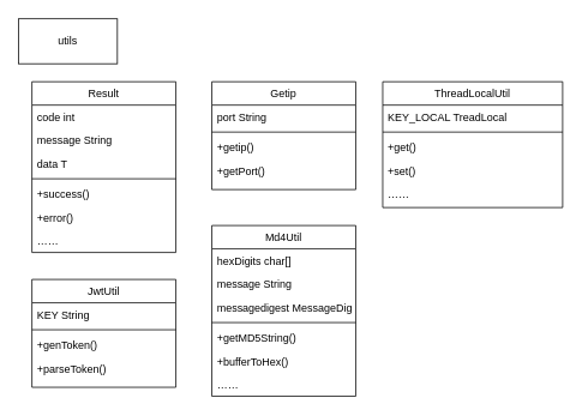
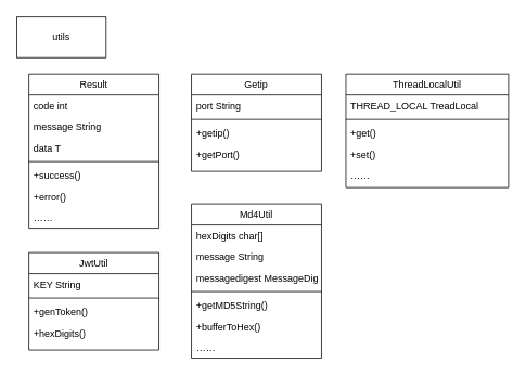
- <mxCell id="29" value="KEY_LOCAL TreadLocal" style="text;align=left;verticalAlign=top;spacingLeft=4;spacingRight=4;overflow=hidden;rotatable=0;points=[[0,0.5],[1,0.5]];portConstraint=eastwest;" vertex="1" parent="28"><mxGeometry y="26" width="200" height="26" as="geometry" /></mxCell>
+ <mxCell id="29" value="THREAD_LOCAL TreadLocal" style="text;align=left;verticalAlign=top;spacingLeft=4;spacingRight=4;overflow=hidden;rotatable=0;points=[[0,0.5],[1,0.5]];portConstraint=eastwest;" vertex="1" parent="28"><mxGeometry y="26" width="200" height="26" as="geometry" /></mxCell>
- <mxCell id="19" value="+parseToken()" style="text;align=left;verticalAlign=top;spacingLeft=4;spacingRight=4;overflow=hidden;rotatable=0;points=[[0,0.5],[1,0.5]];portConstraint=eastwest;" vertex="1" parent="15"><mxGeometry y="86" width="160" height="26" as="geometry" /></mxCell>
+ <mxCell id="19" value="+hexDigits()" style="text;align=left;verticalAlign=top;spacingLeft=4;spacingRight=4;overflow=hidden;rotatable=0;points=[[0,0.5],[1,0.5]];portConstraint=eastwest;" vertex="1" parent="15"><mxGeometry y="86" width="160" height="26" as="geometry" /></mxCell>
